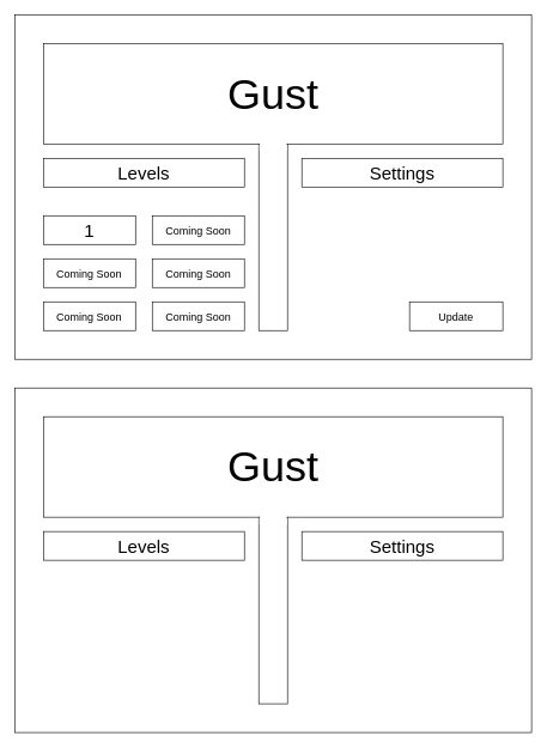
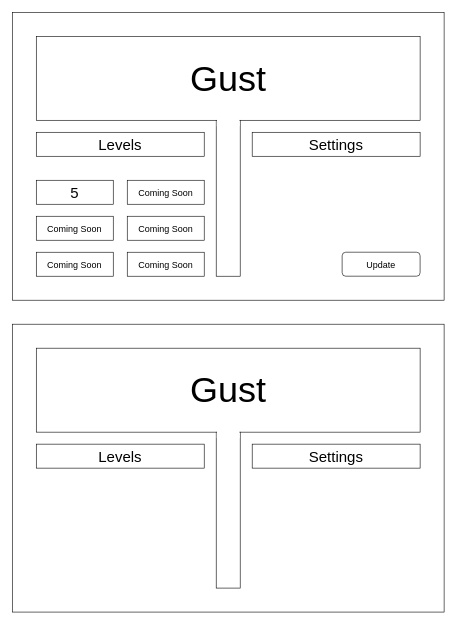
- <mxCell id="8" value="&lt;div style=&quot;font-size: 25px;&quot;&gt;&lt;font style=&quot;font-size: 25px;&quot;&gt;1&lt;/font&gt;&lt;/div&gt;" style="rounded=0;whiteSpace=wrap;html=1;fillColor=none;" parent="2" vertex="1"><mxGeometry x="40" y="280" width="128.333" height="40" as="geometry" /></mxCell>
+ <mxCell id="8" value="&lt;div style=&quot;font-size: 25px;&quot;&gt;&lt;font style=&quot;font-size: 25px;&quot;&gt;5&lt;/font&gt;&lt;/div&gt;" style="rounded=0;whiteSpace=wrap;html=1;fillColor=none;" parent="2" vertex="1"><mxGeometry x="40" y="280" width="128.333" height="40" as="geometry" /></mxCell>
- <mxCell id="15" value="Update" style="rounded=0;whiteSpace=wrap;html=1;fillColor=none;fontSize=15;" parent="2" vertex="1"><mxGeometry x="550" y="400" width="130" height="40" as="geometry" /></mxCell>
+ <mxCell id="15" value="Update" style="whiteSpace=wrap;html=1;fillColor=none;fontSize=15;rounded=1;" parent="2" vertex="1"><mxGeometry x="550" y="400" width="130" height="40" as="geometry" /></mxCell>
